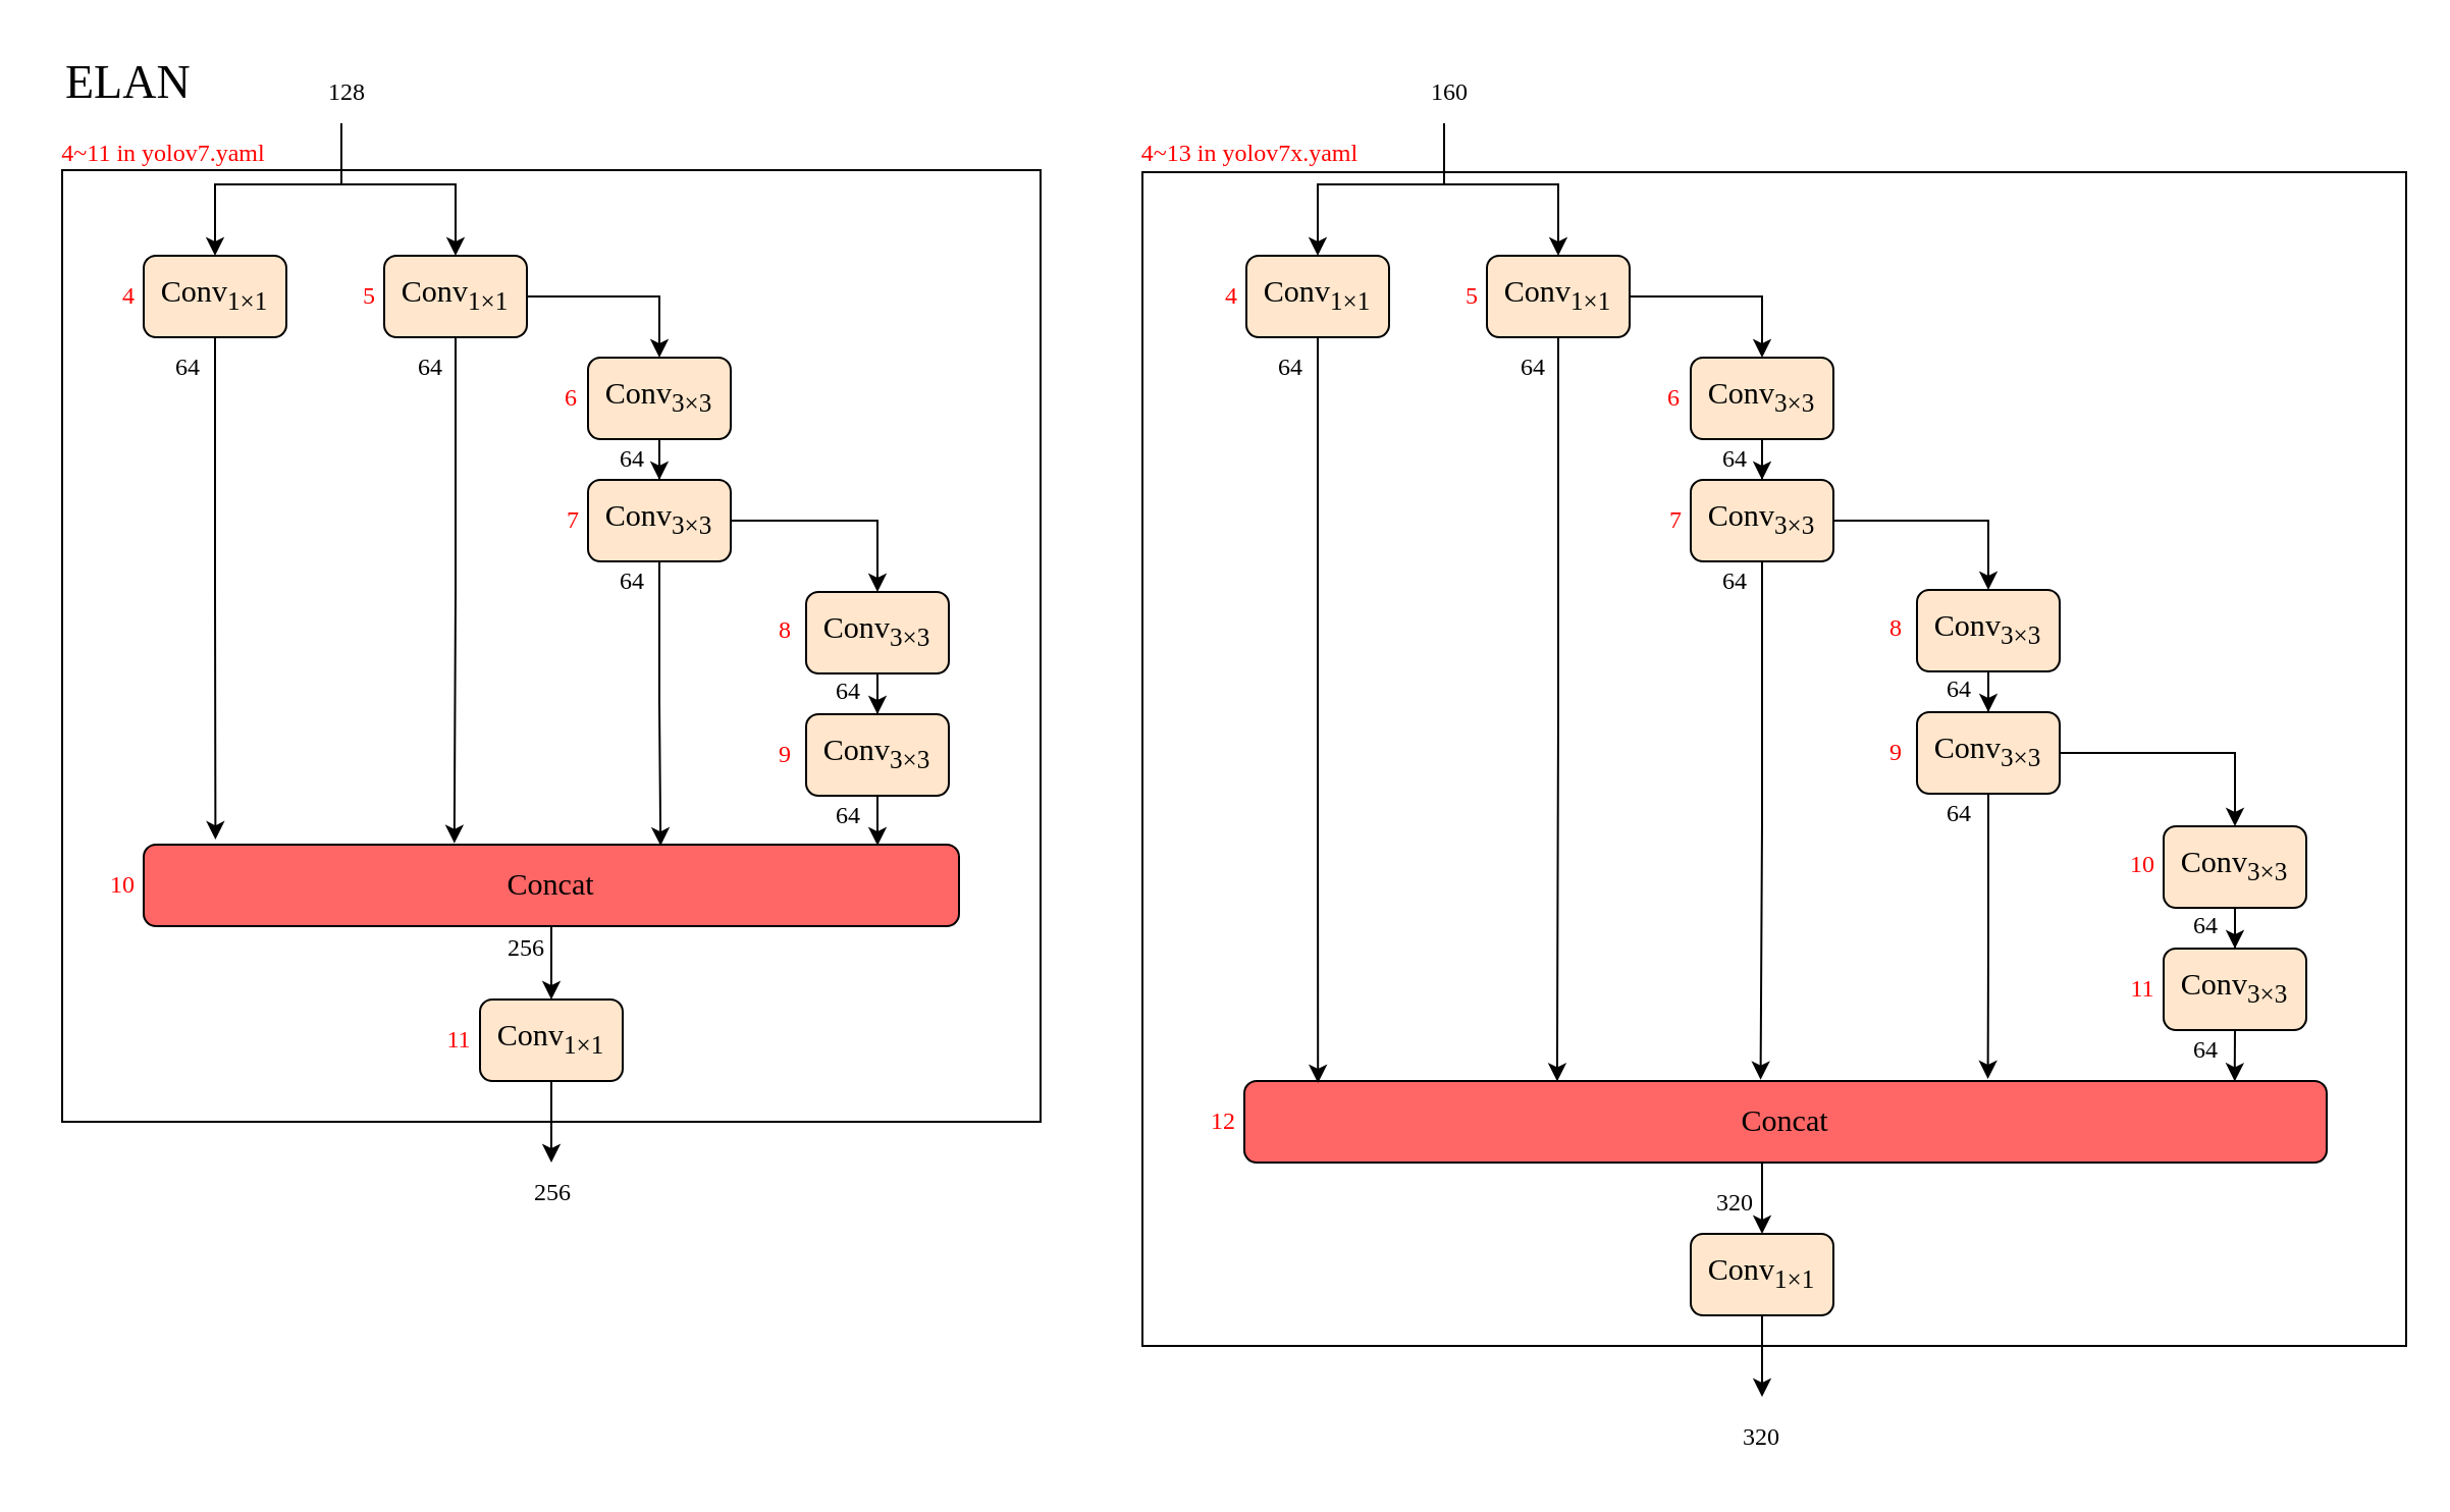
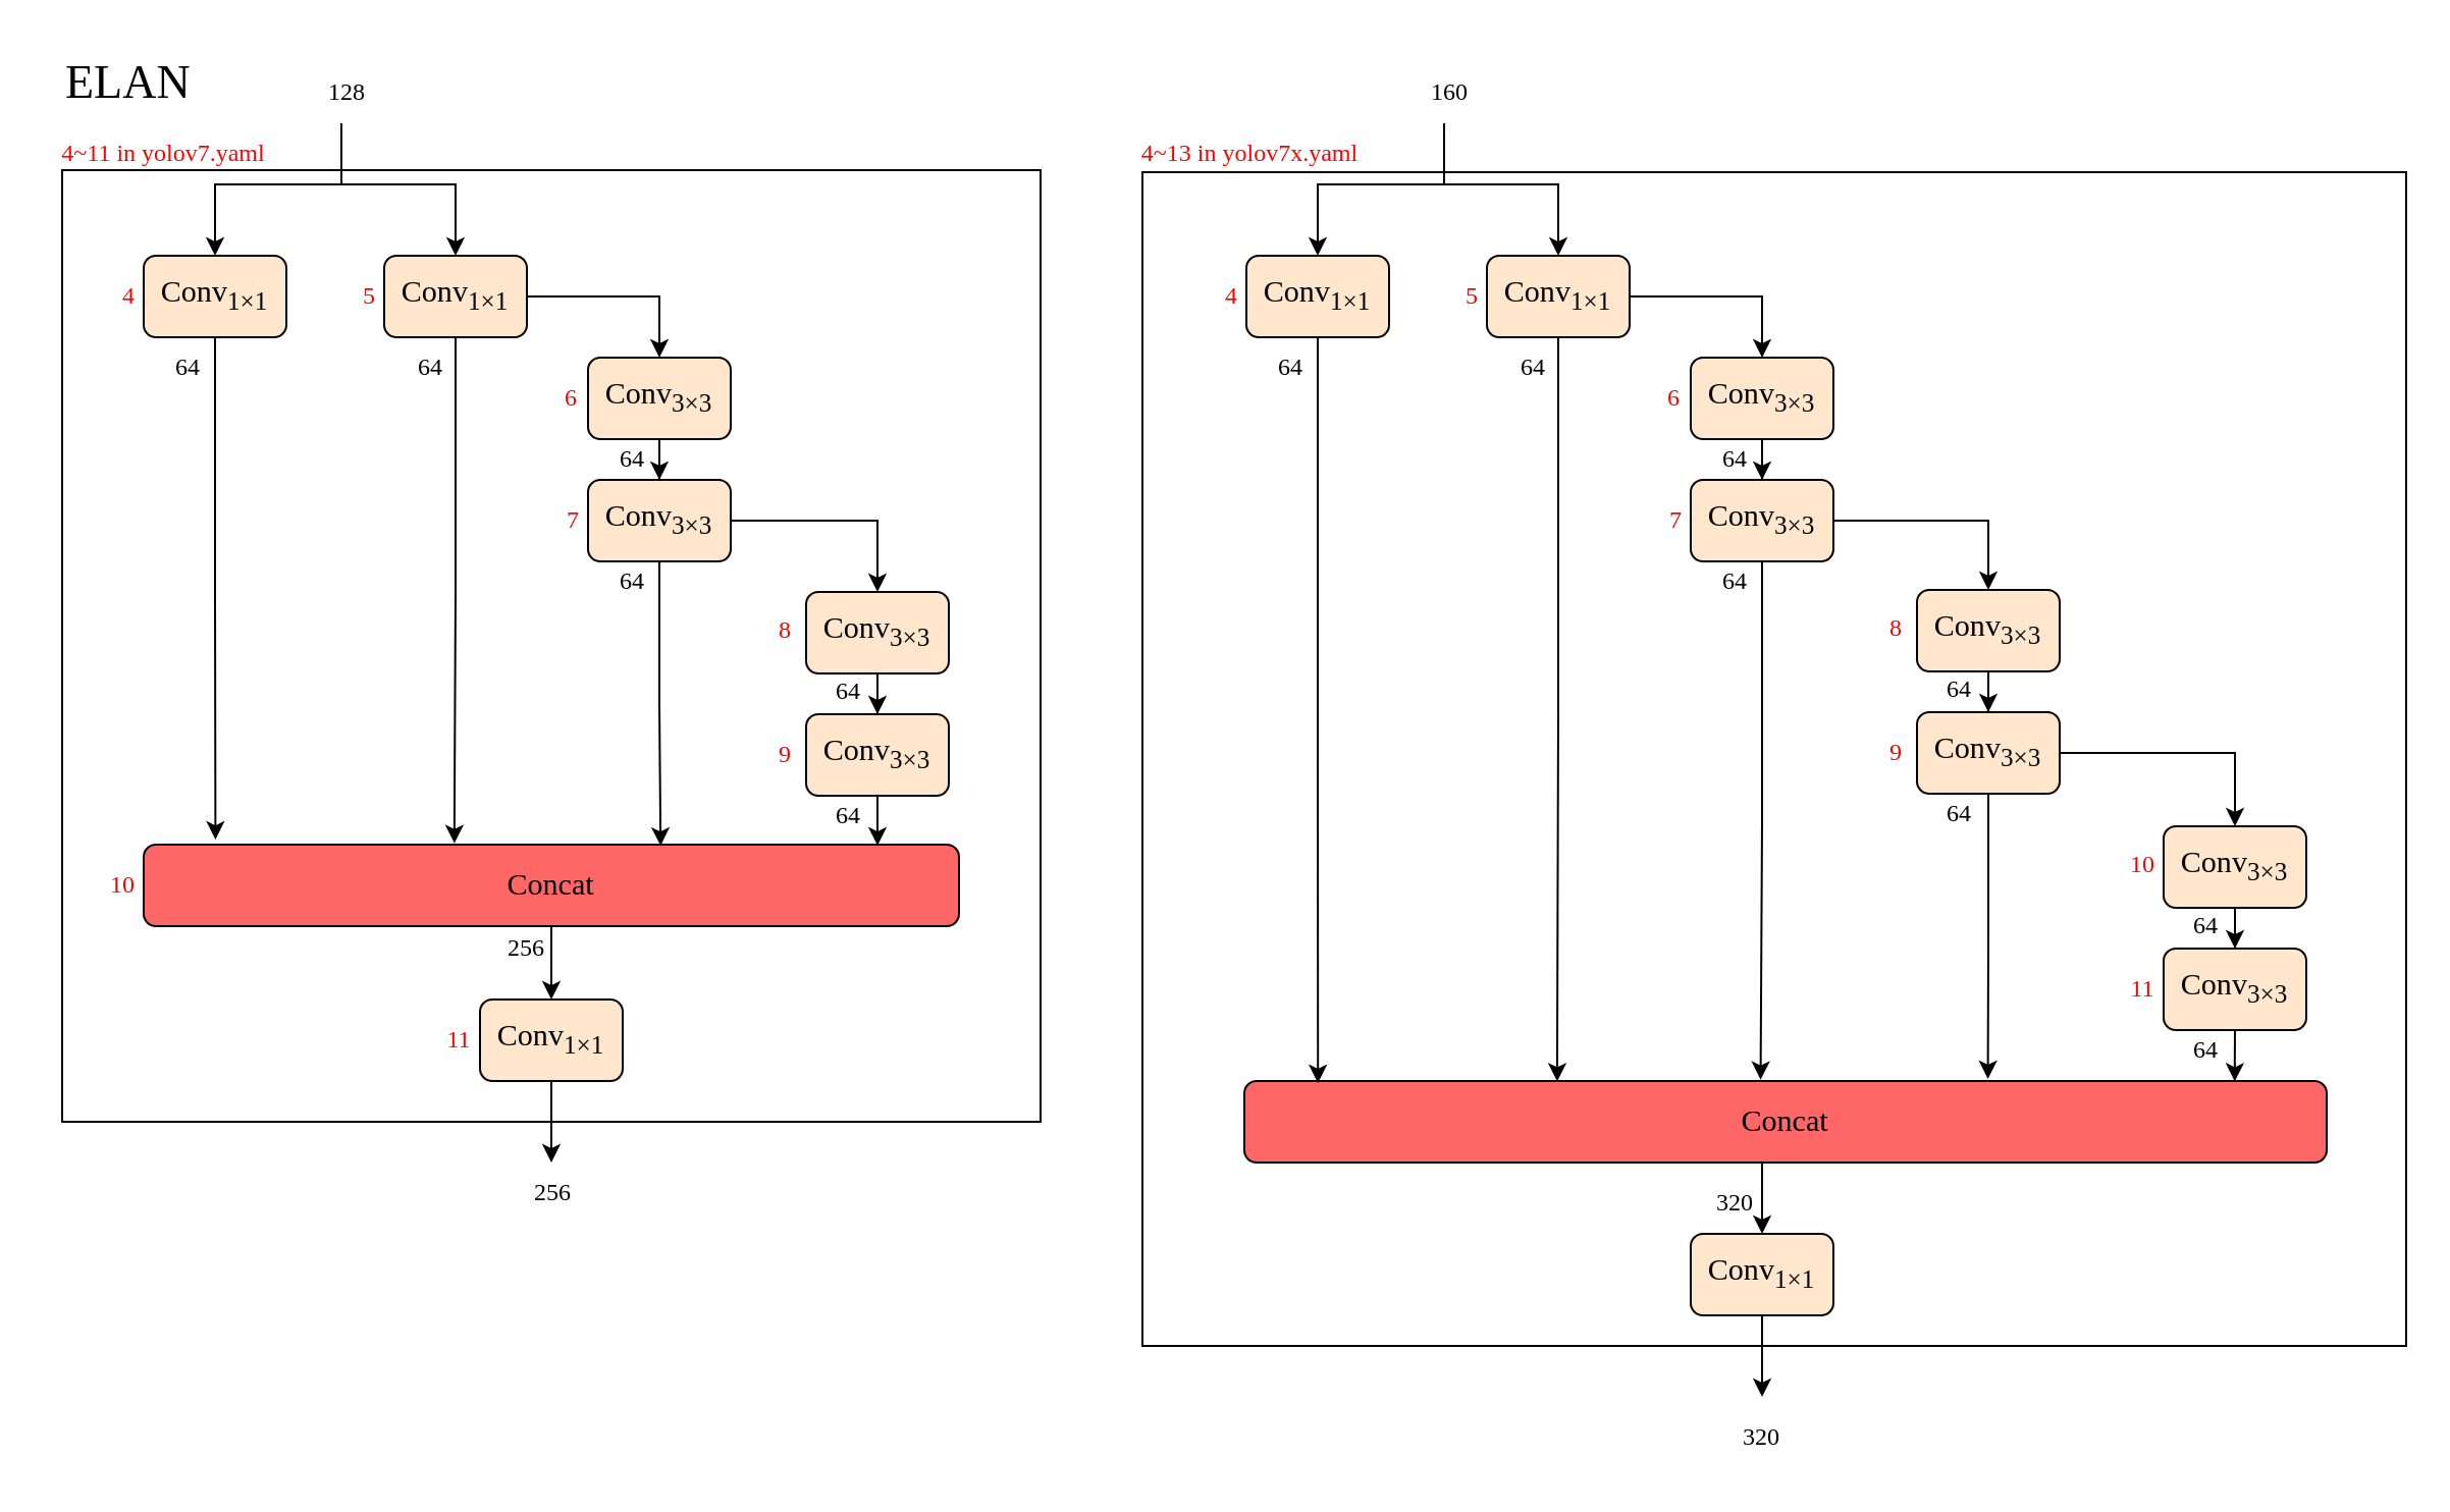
- <mxCell id="67" value="&lt;font color=&quot;#ff0000&quot;&gt;12&lt;/font&gt;" style="text;html=1;strokeColor=none;fillColor=none;align=center;verticalAlign=middle;whiteSpace=wrap;rounded=0;fontFamily=Times New Roman;" parent="1" vertex="1"><mxGeometry x="590" y="535" width="20" height="30" as="geometry" /></mxCell>
